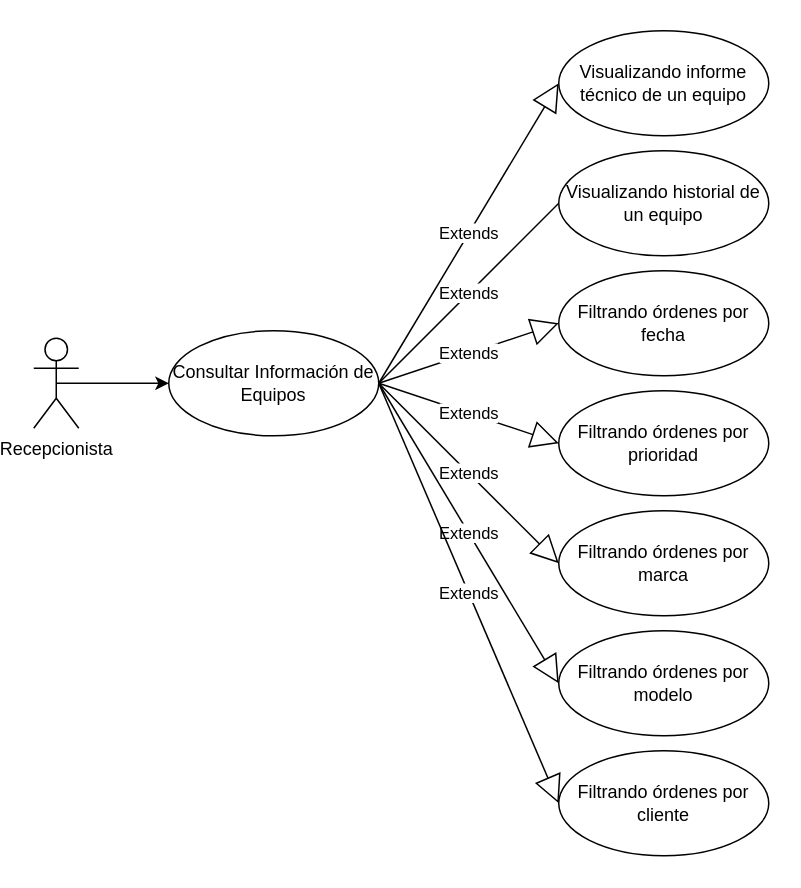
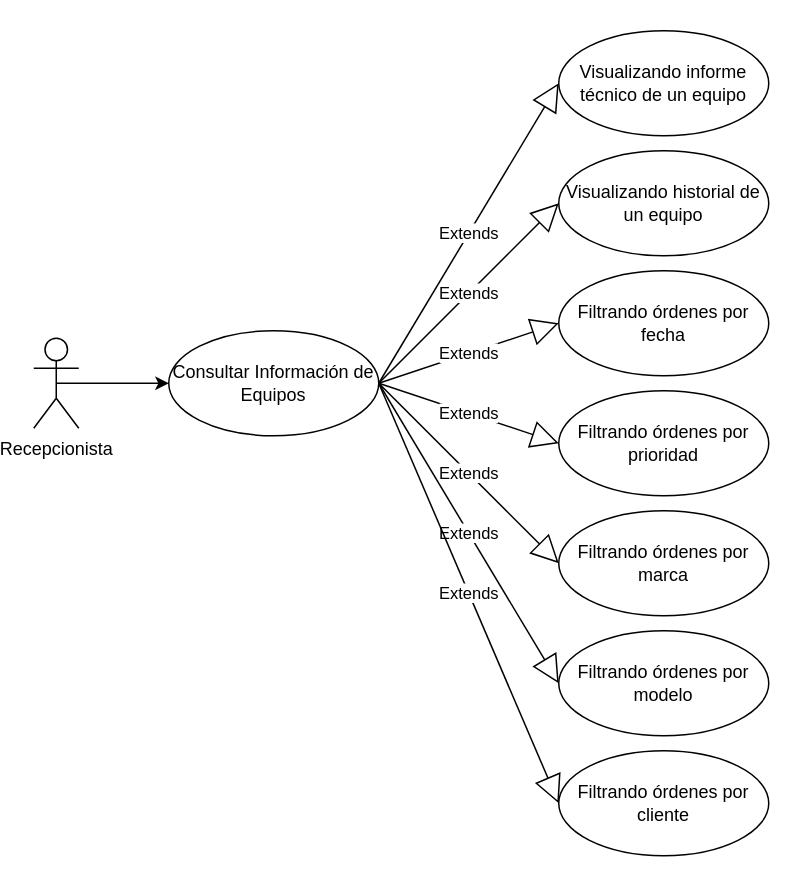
- <mxCell id="15" value="Extends" style="endArrow=none;endSize=16;endFill=0;html=1;rounded=0;exitX=1;exitY=0.5;exitDx=0;exitDy=0;entryX=0;entryY=0.5;entryDx=0;entryDy=0;" edge="1" parent="1" source="4" target="6"><mxGeometry width="160" relative="1" as="geometry"><mxPoint x="110" y="-50" as="sourcePoint" /><mxPoint x="270" y="-50" as="targetPoint" /></mxGeometry></mxCell>
+ <mxCell id="15" value="Extends" style="endArrow=block;endSize=16;endFill=0;html=1;rounded=0;exitX=1;exitY=0.5;exitDx=0;exitDy=0;entryX=0;entryY=0.5;entryDx=0;entryDy=0;" edge="1" parent="1" source="4" target="6"><mxGeometry width="160" relative="1" as="geometry"><mxPoint x="110" y="-50" as="sourcePoint" /><mxPoint x="270" y="-50" as="targetPoint" /></mxGeometry></mxCell>
